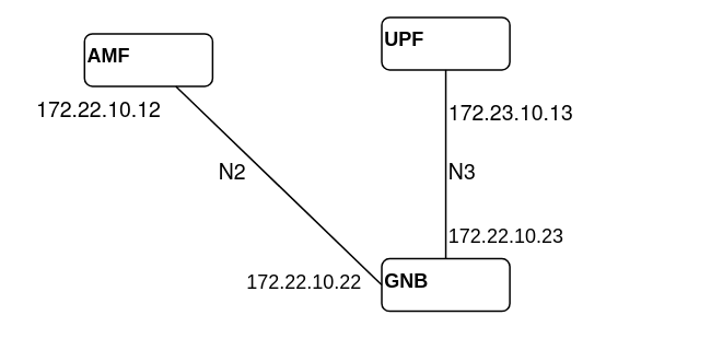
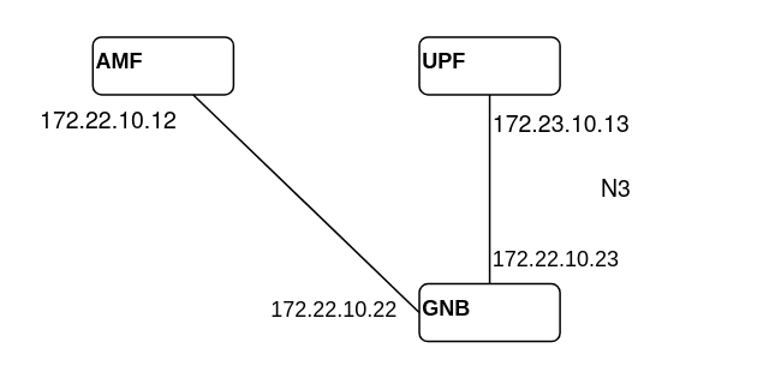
- <mxCell id="3" value="&lt;span&gt;UPF&lt;/span&gt;" style="rounded=1;whiteSpace=wrap;html=1;strokeColor=#000000;strokeWidth=1;fontColor=#000000;fillColor=none;align=left;verticalAlign=top;fontStyle=1" parent="1" vertex="1"><mxGeometry x="232" y="10" width="78" height="32" as="geometry" /></mxCell>
+ <mxCell id="3" value="&lt;span&gt;UPF&lt;/span&gt;" style="rounded=1;whiteSpace=wrap;html=1;strokeColor=#000000;strokeWidth=1;fontColor=#000000;fillColor=none;align=left;verticalAlign=top;fontStyle=1" parent="1" vertex="1"><mxGeometry x="232" y="20" width="78" height="32" as="geometry" /></mxCell>
- <mxCell id="12" value="&lt;p style=&quot;margin: 0px; font-variant-numeric: normal; font-variant-east-asian: normal; font-variant-alternates: normal; font-kerning: auto; font-optical-sizing: auto; font-feature-settings: normal; font-variation-settings: normal; font-stretch: normal; font-size: 13px; line-height: normal; font-family: &amp;quot;Helvetica Neue&amp;quot;;&quot; class=&quot;p1&quot;&gt;N2&lt;/p&gt;" style="text;html=1;strokeColor=none;fillColor=none;align=left;verticalAlign=middle;whiteSpace=wrap;rounded=0;fontColor=#000000;" parent="1" vertex="1"><mxGeometry x="131" y="88" width="40" height="30" as="geometry" /></mxCell>
- <mxCell id="7" value="&lt;p style=&quot;margin: 0px; font-variant-numeric: normal; font-variant-east-asian: normal; font-variant-alternates: normal; font-kerning: auto; font-optical-sizing: auto; font-feature-settings: normal; font-variation-settings: normal; font-stretch: normal; font-size: 13px; line-height: normal; font-family: &amp;quot;Helvetica Neue&amp;quot;;&quot; class=&quot;p1&quot;&gt;N3&lt;/p&gt;" style="text;html=1;strokeColor=none;fillColor=none;align=left;verticalAlign=middle;whiteSpace=wrap;rounded=0;fontColor=#000000;" parent="1" vertex="1"><mxGeometry x="271" y="88" width="40" height="30" as="geometry" /></mxCell>
+ <mxCell id="7" value="&lt;p style=&quot;margin: 0px; font-variant-numeric: normal; font-variant-east-asian: normal; font-variant-alternates: normal; font-kerning: auto; font-optical-sizing: auto; font-feature-settings: normal; font-variation-settings: normal; font-stretch: normal; font-size: 13px; line-height: normal; font-family: &amp;quot;Helvetica Neue&amp;quot;;&quot; class=&quot;p1&quot;&gt;N3&lt;/p&gt;" style="text;html=1;strokeColor=none;fillColor=none;align=left;verticalAlign=middle;whiteSpace=wrap;rounded=0;fontColor=#000000;" parent="1" vertex="1"><mxGeometry x="331" y="88" width="40" height="30" as="geometry" /></mxCell>
